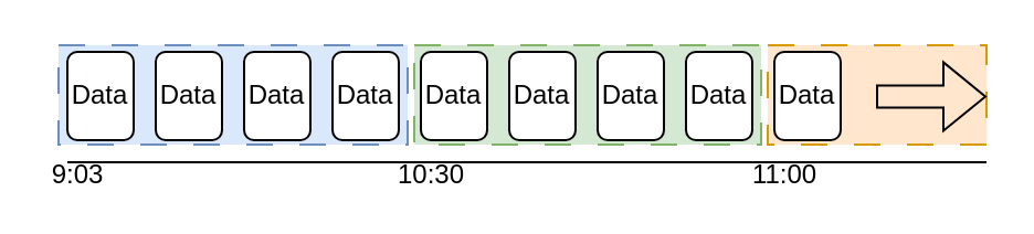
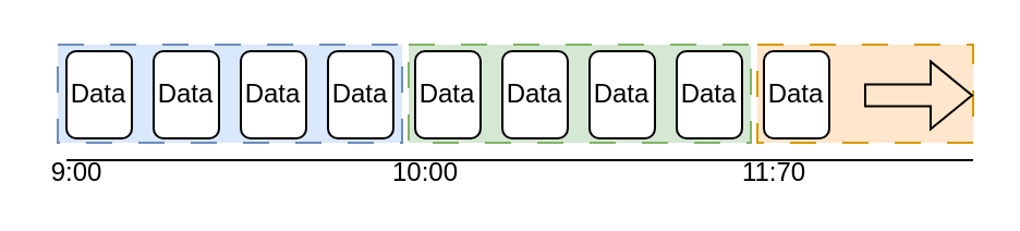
- <mxCell id="15" value="9:03" style="text;html=1;strokeColor=none;fillColor=none;align=center;verticalAlign=middle;whiteSpace=wrap;rounded=0;" parent="1" vertex="1"><mxGeometry x="20" y="74" width="30" height="10" as="geometry" /></mxCell>
+ <mxCell id="15" value="9:00" style="text;html=1;strokeColor=none;fillColor=none;align=center;verticalAlign=middle;whiteSpace=wrap;rounded=0;" parent="1" vertex="1"><mxGeometry x="20" y="74" width="30" height="10" as="geometry" /></mxCell>
- <mxCell id="16" value="10:30" style="text;html=1;strokeColor=none;fillColor=none;align=center;verticalAlign=middle;whiteSpace=wrap;rounded=0;" parent="1" vertex="1"><mxGeometry x="180" y="74" width="30" height="10" as="geometry" /></mxCell>
+ <mxCell id="16" value="10:00" style="text;html=1;strokeColor=none;fillColor=none;align=center;verticalAlign=middle;whiteSpace=wrap;rounded=0;" parent="1" vertex="1"><mxGeometry x="180" y="74" width="30" height="10" as="geometry" /></mxCell>
- <mxCell id="17" value="11:00" style="text;html=1;strokeColor=none;fillColor=none;align=center;verticalAlign=middle;whiteSpace=wrap;rounded=0;" parent="1" vertex="1"><mxGeometry x="340" y="74" width="30" height="10" as="geometry" /></mxCell>
+ <mxCell id="17" value="11:70" style="text;html=1;strokeColor=none;fillColor=none;align=center;verticalAlign=middle;whiteSpace=wrap;rounded=0;" parent="1" vertex="1"><mxGeometry x="340" y="74" width="30" height="10" as="geometry" /></mxCell>
